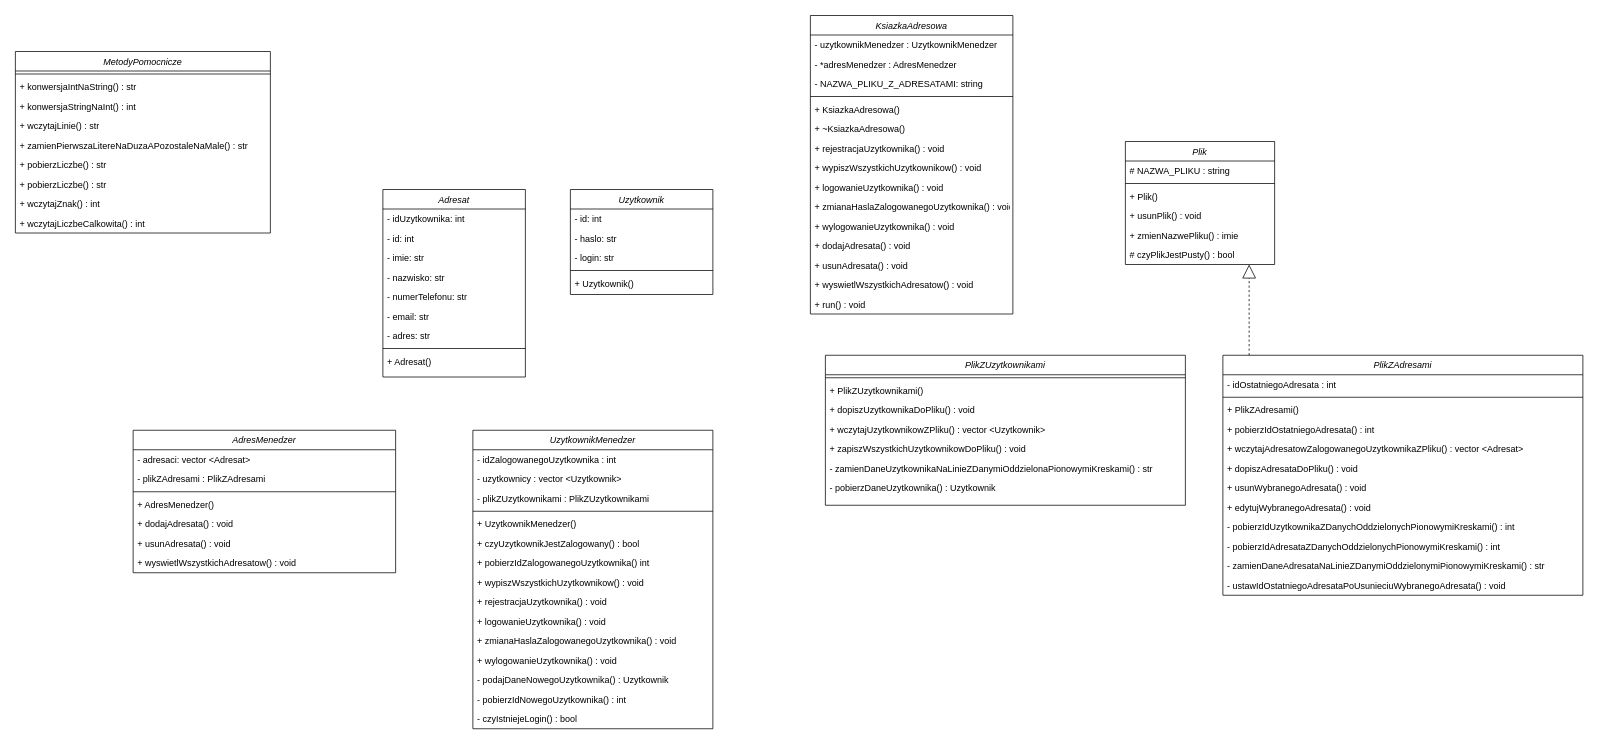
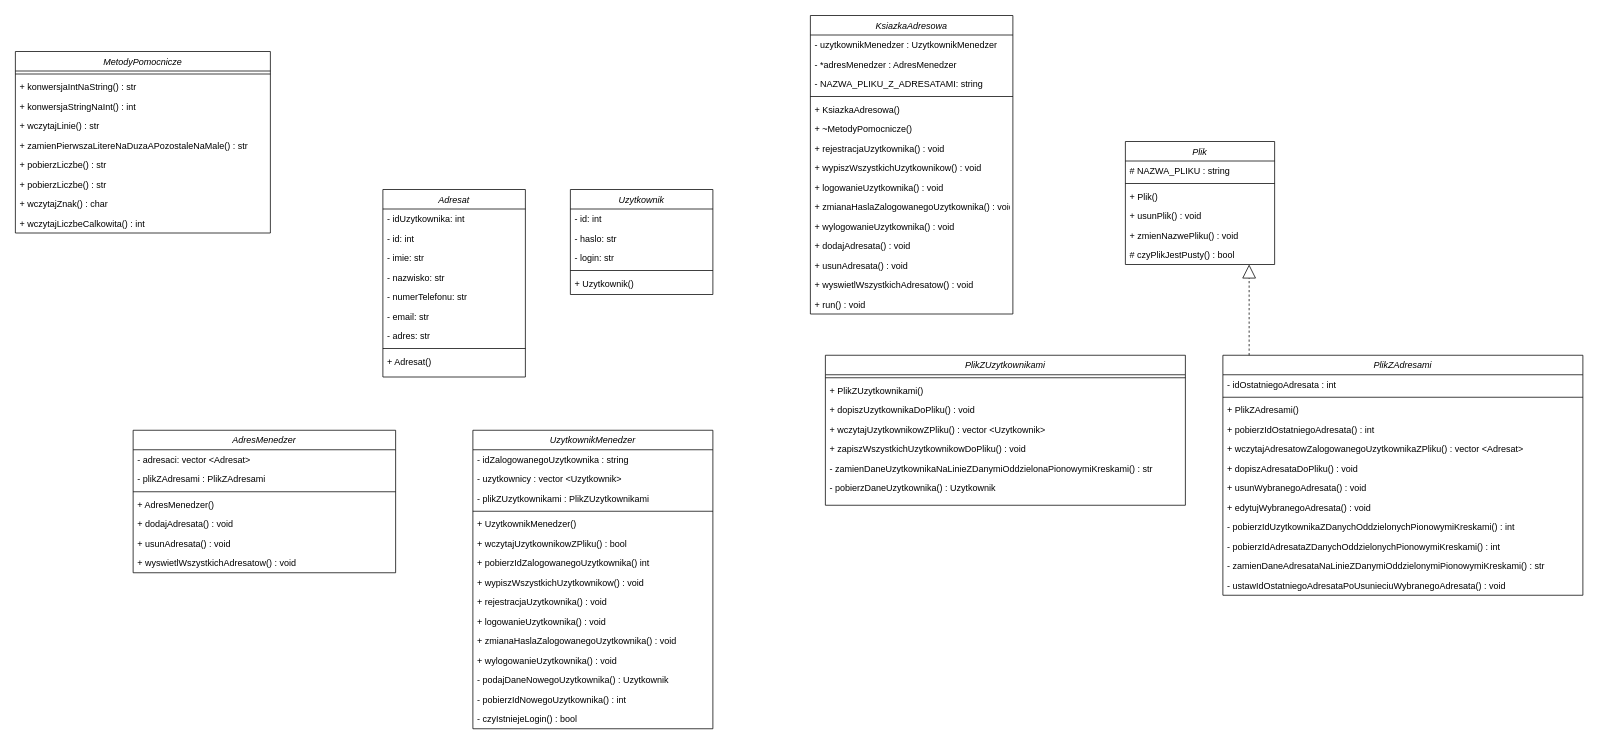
- <mxCell id="71" value="+ ~KsiazkaAdresowa()" style="text;align=left;verticalAlign=top;spacingLeft=4;spacingRight=4;overflow=hidden;rotatable=0;points=[[0,0.5],[1,0.5]];portConstraint=eastwest;" parent="65" vertex="1"><mxGeometry y="138" width="270" height="26" as="geometry" /></mxCell>
+ <mxCell id="71" value="+ ~MetodyPomocnicze()" style="text;align=left;verticalAlign=top;spacingLeft=4;spacingRight=4;overflow=hidden;rotatable=0;points=[[0,0.5],[1,0.5]];portConstraint=eastwest;" parent="65" vertex="1"><mxGeometry y="138" width="270" height="26" as="geometry" /></mxCell>
- <mxCell id="33" value="+ wczytajZnak() : int" style="text;align=left;verticalAlign=top;spacingLeft=4;spacingRight=4;overflow=hidden;rotatable=0;points=[[0,0.5],[1,0.5]];portConstraint=eastwest;" vertex="1" parent="25"><mxGeometry y="190" width="340" height="26" as="geometry" /></mxCell>
+ <mxCell id="33" value="+ wczytajZnak() : char" style="text;align=left;verticalAlign=top;spacingLeft=4;spacingRight=4;overflow=hidden;rotatable=0;points=[[0,0.5],[1,0.5]];portConstraint=eastwest;" vertex="1" parent="25"><mxGeometry y="190" width="340" height="26" as="geometry" /></mxCell>
- <mxCell id="23" value="+ zmienNazwePliku() : imie" style="text;align=left;verticalAlign=top;spacingLeft=4;spacingRight=4;overflow=hidden;rotatable=0;points=[[0,0.5],[1,0.5]];portConstraint=eastwest;" parent="18" vertex="1"><mxGeometry y="112" width="199" height="26" as="geometry" /></mxCell>
+ <mxCell id="23" value="+ zmienNazwePliku() : void" style="text;align=left;verticalAlign=top;spacingLeft=4;spacingRight=4;overflow=hidden;rotatable=0;points=[[0,0.5],[1,0.5]];portConstraint=eastwest;" parent="18" vertex="1"><mxGeometry y="112" width="199" height="26" as="geometry" /></mxCell>
- <mxCell id="3" value="- idZalogowanegoUzytkownika : int" style="text;align=left;verticalAlign=top;spacingLeft=4;spacingRight=4;overflow=hidden;rotatable=0;points=[[0,0.5],[1,0.5]];portConstraint=eastwest;" parent="2" vertex="1"><mxGeometry y="26" width="320" height="26" as="geometry" /></mxCell>
+ <mxCell id="3" value="- idZalogowanegoUzytkownika : string" style="text;align=left;verticalAlign=top;spacingLeft=4;spacingRight=4;overflow=hidden;rotatable=0;points=[[0,0.5],[1,0.5]];portConstraint=eastwest;" parent="2" vertex="1"><mxGeometry y="26" width="320" height="26" as="geometry" /></mxCell>
- <mxCell id="8" value="+ czyUzytkownikJestZalogowany() : bool" style="text;align=left;verticalAlign=top;spacingLeft=4;spacingRight=4;overflow=hidden;rotatable=0;points=[[0,0.5],[1,0.5]];portConstraint=eastwest;" parent="2" vertex="1"><mxGeometry y="138" width="320" height="26" as="geometry" /></mxCell>
+ <mxCell id="8" value="+ wczytajUzytkownikowZPliku() : bool" style="text;align=left;verticalAlign=top;spacingLeft=4;spacingRight=4;overflow=hidden;rotatable=0;points=[[0,0.5],[1,0.5]];portConstraint=eastwest;" parent="2" vertex="1"><mxGeometry y="138" width="320" height="26" as="geometry" /></mxCell>
